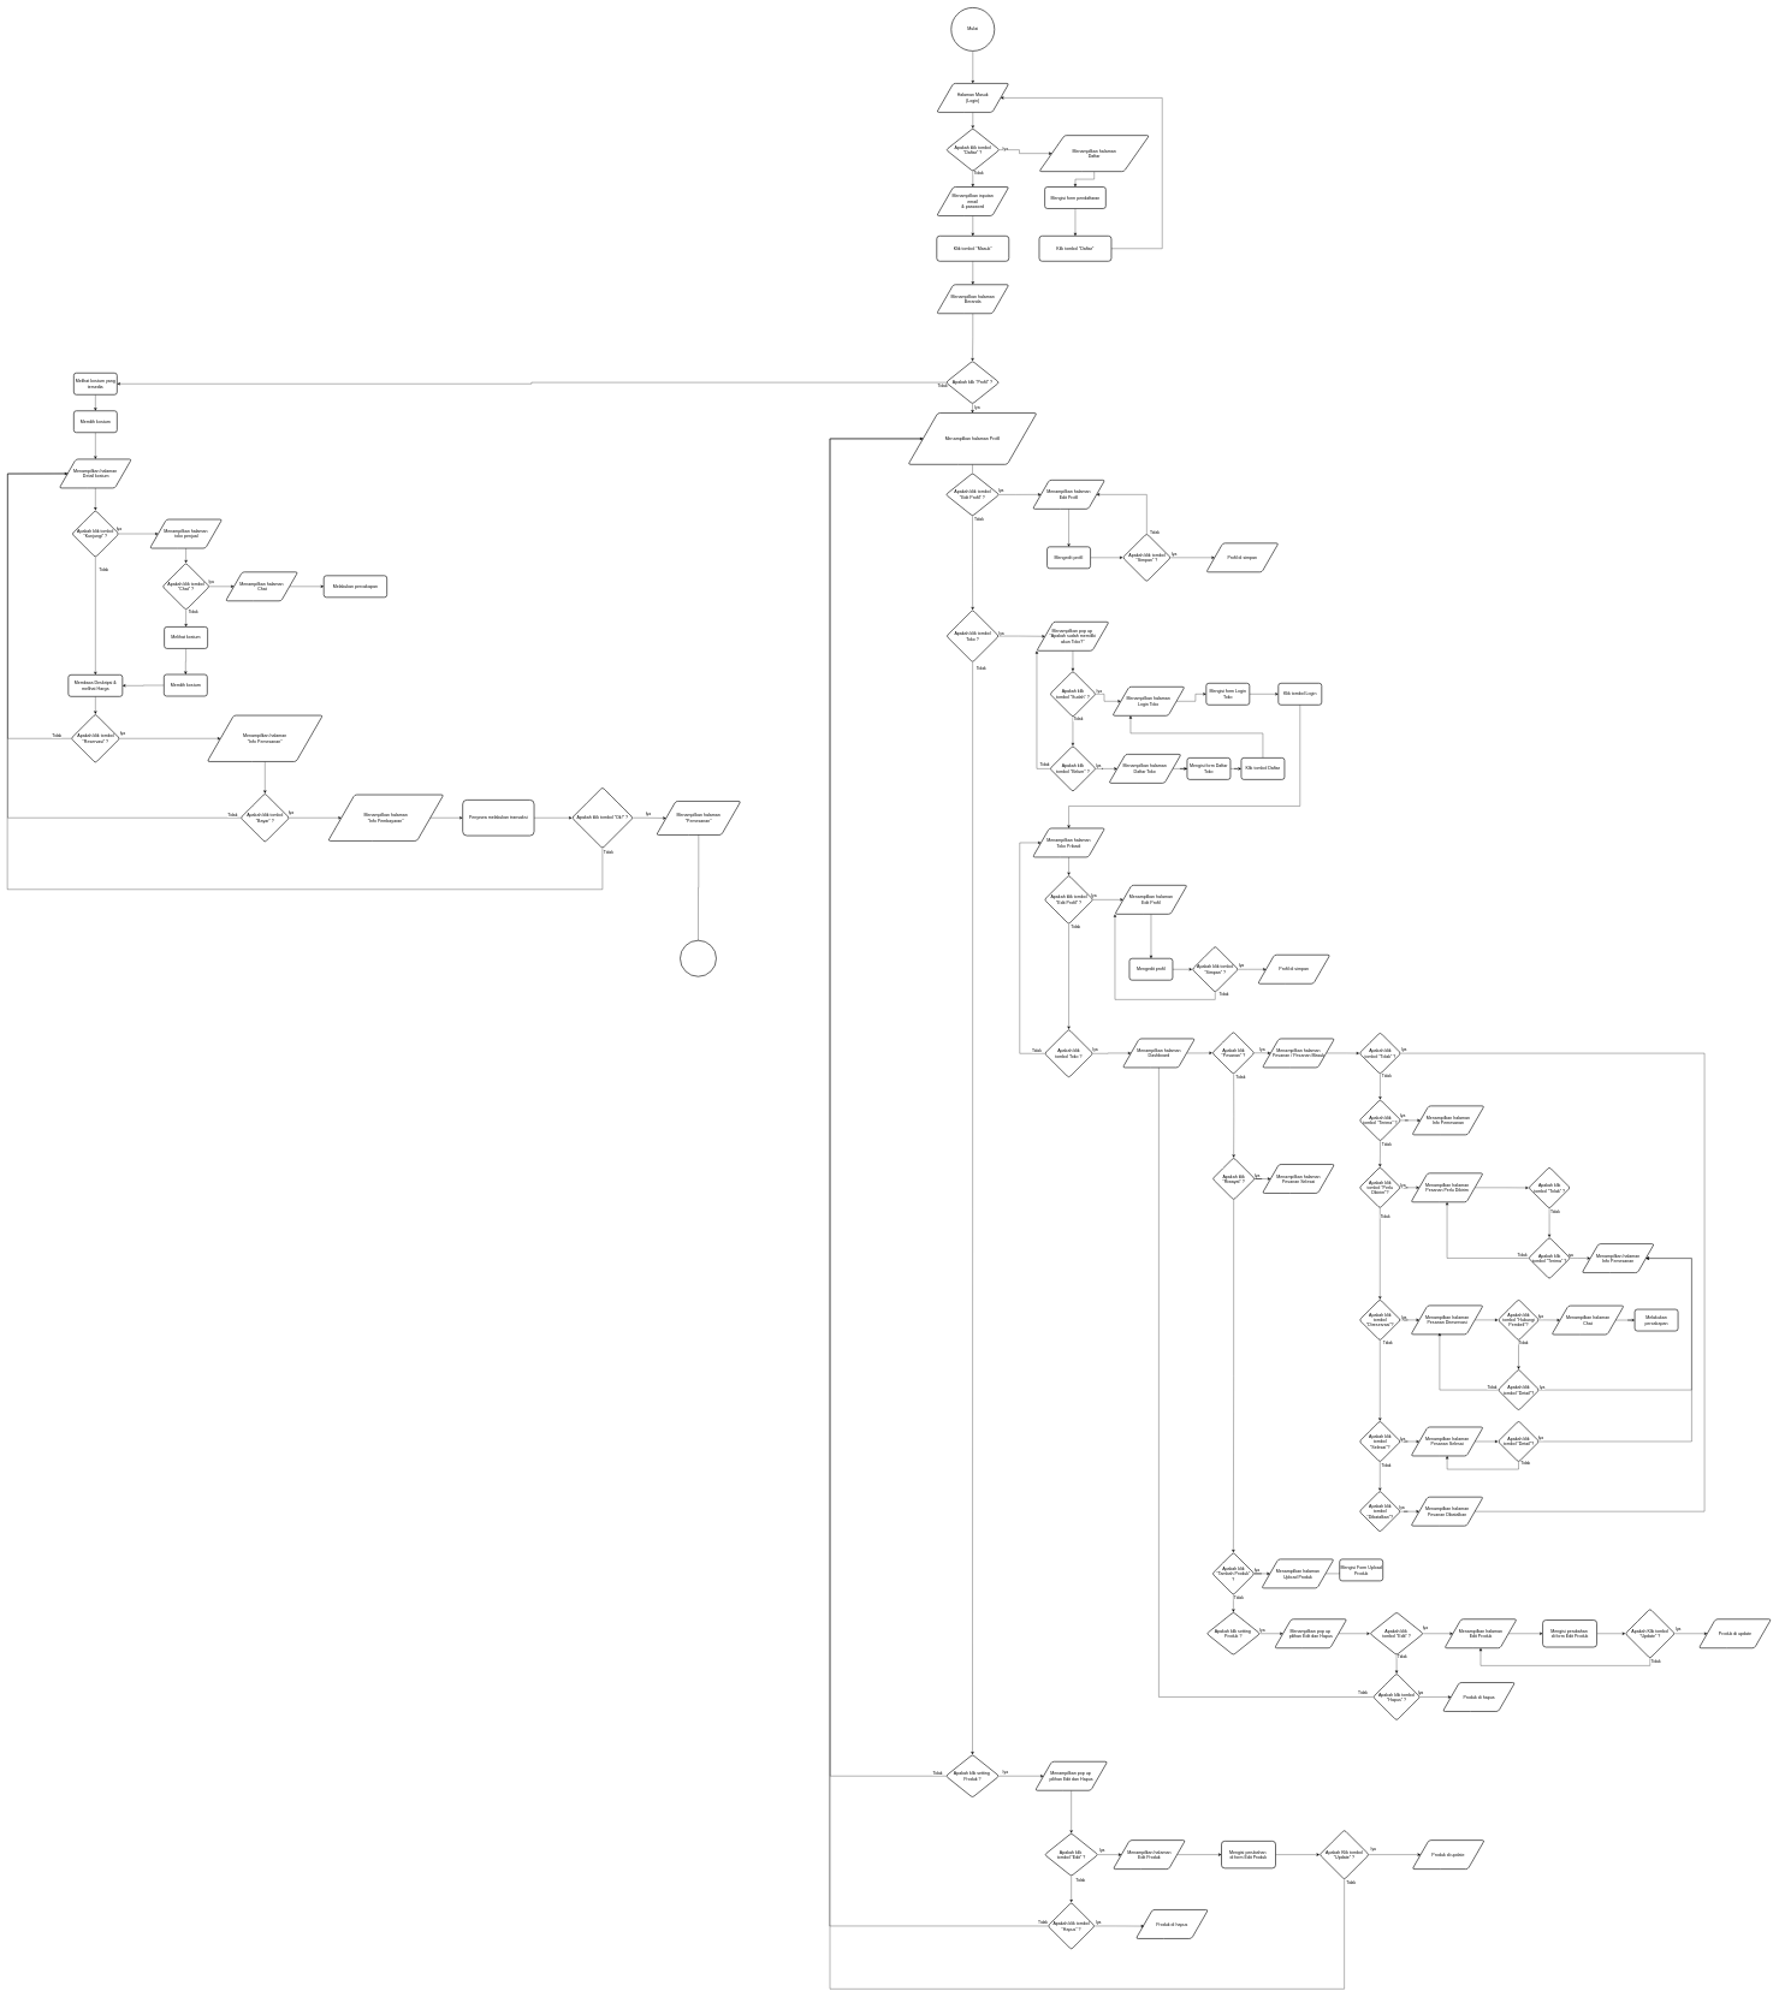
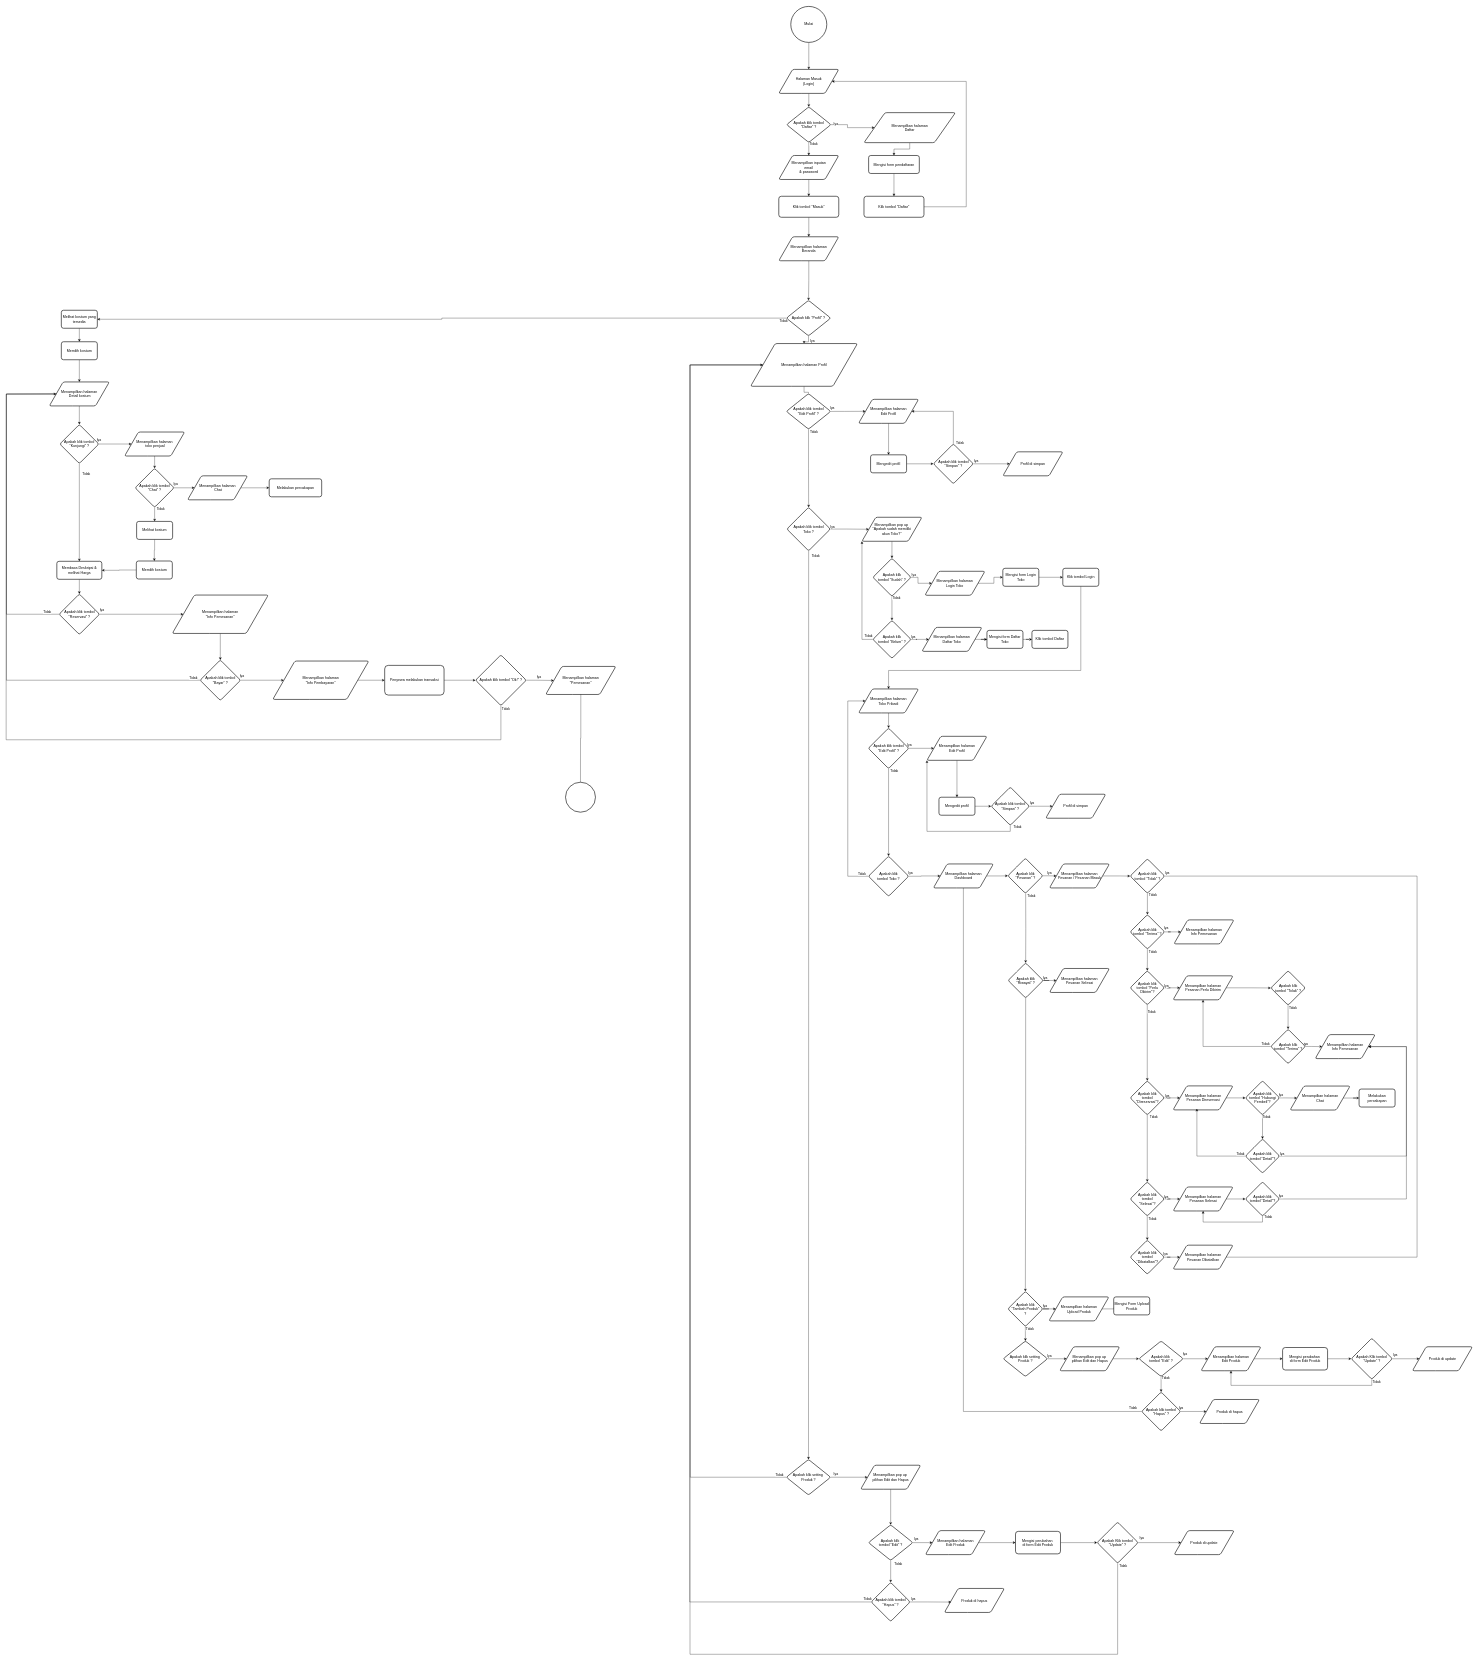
- <mxCell id="81" value="Menampilkan halaman&amp;nbsp;&lt;span style=&quot;background-color: transparent; color: light-dark(rgb(0, 0, 0), rgb(255, 255, 255));&quot;&gt;Profil&lt;/span&gt;" style="shape=parallelogram;html=1;strokeWidth=2;perimeter=parallelogramPerimeter;whiteSpace=wrap;rounded=1;arcSize=12;size=0.23;" parent="1" vertex="1"><mxGeometry x="2517" y="1144" width="356.28" height="142.52" as="geometry" /></mxCell>
+ <mxCell id="81" value="Menampilkan halaman&amp;nbsp;&lt;span style=&quot;background-color: transparent; color: light-dark(rgb(0, 0, 0), rgb(255, 255, 255));&quot;&gt;Profil&lt;/span&gt;" style="shape=parallelogram;html=1;strokeWidth=2;perimeter=parallelogramPerimeter;whiteSpace=wrap;rounded=1;arcSize=12;size=0.23;" parent="1" vertex="1"><mxGeometry x="2502" y="1144" width="356.28" height="142.52" as="geometry" /></mxCell>
- <mxCell id="285" style="edgeStyle=orthogonalEdgeStyle;rounded=0;orthogonalLoop=1;jettySize=auto;html=1;entryX=0.25;entryY=1;entryDx=0;entryDy=0;" edge="1" parent="1" source="286" target="271"><mxGeometry relative="1" as="geometry"><Array as="points"><mxPoint x="3500" y="2032" /><mxPoint x="3133" y="2032" /></Array></mxGeometry></mxCell>
